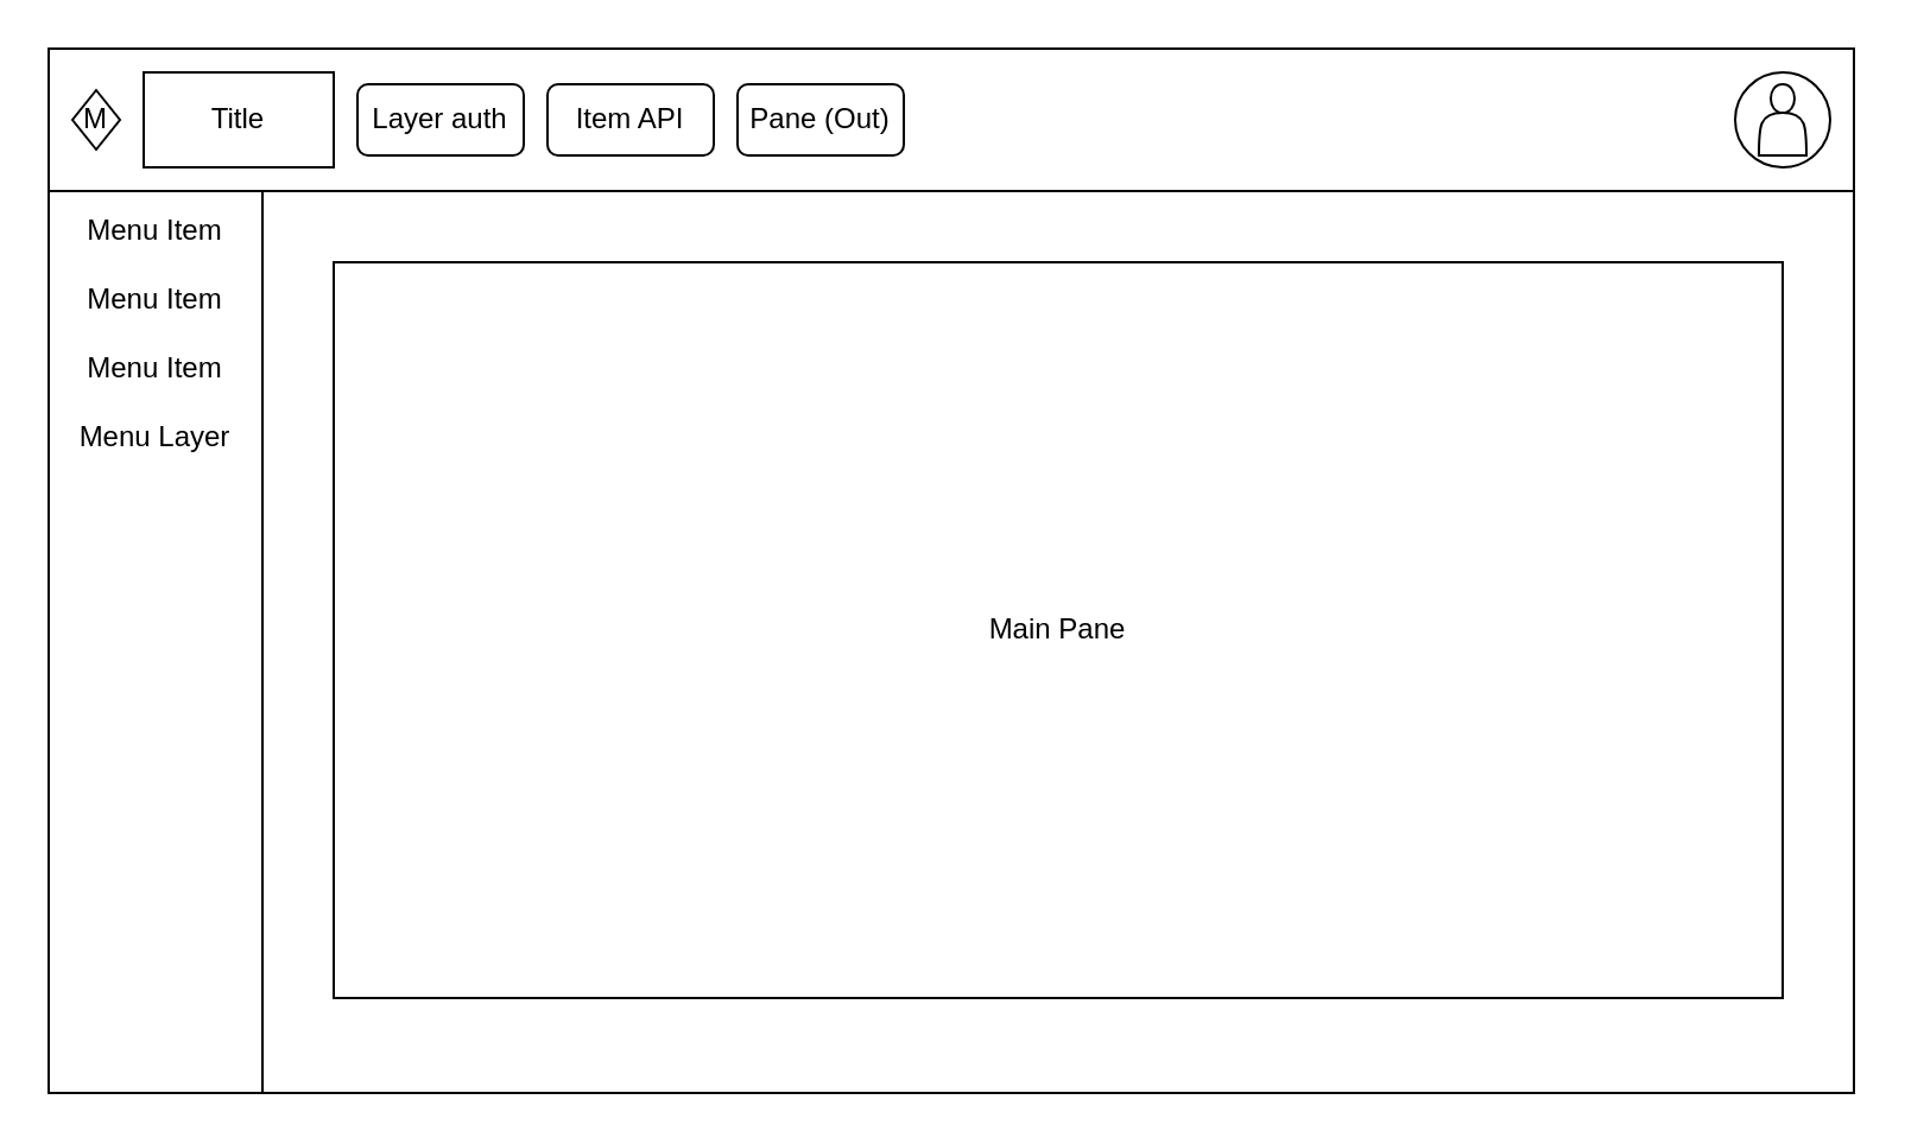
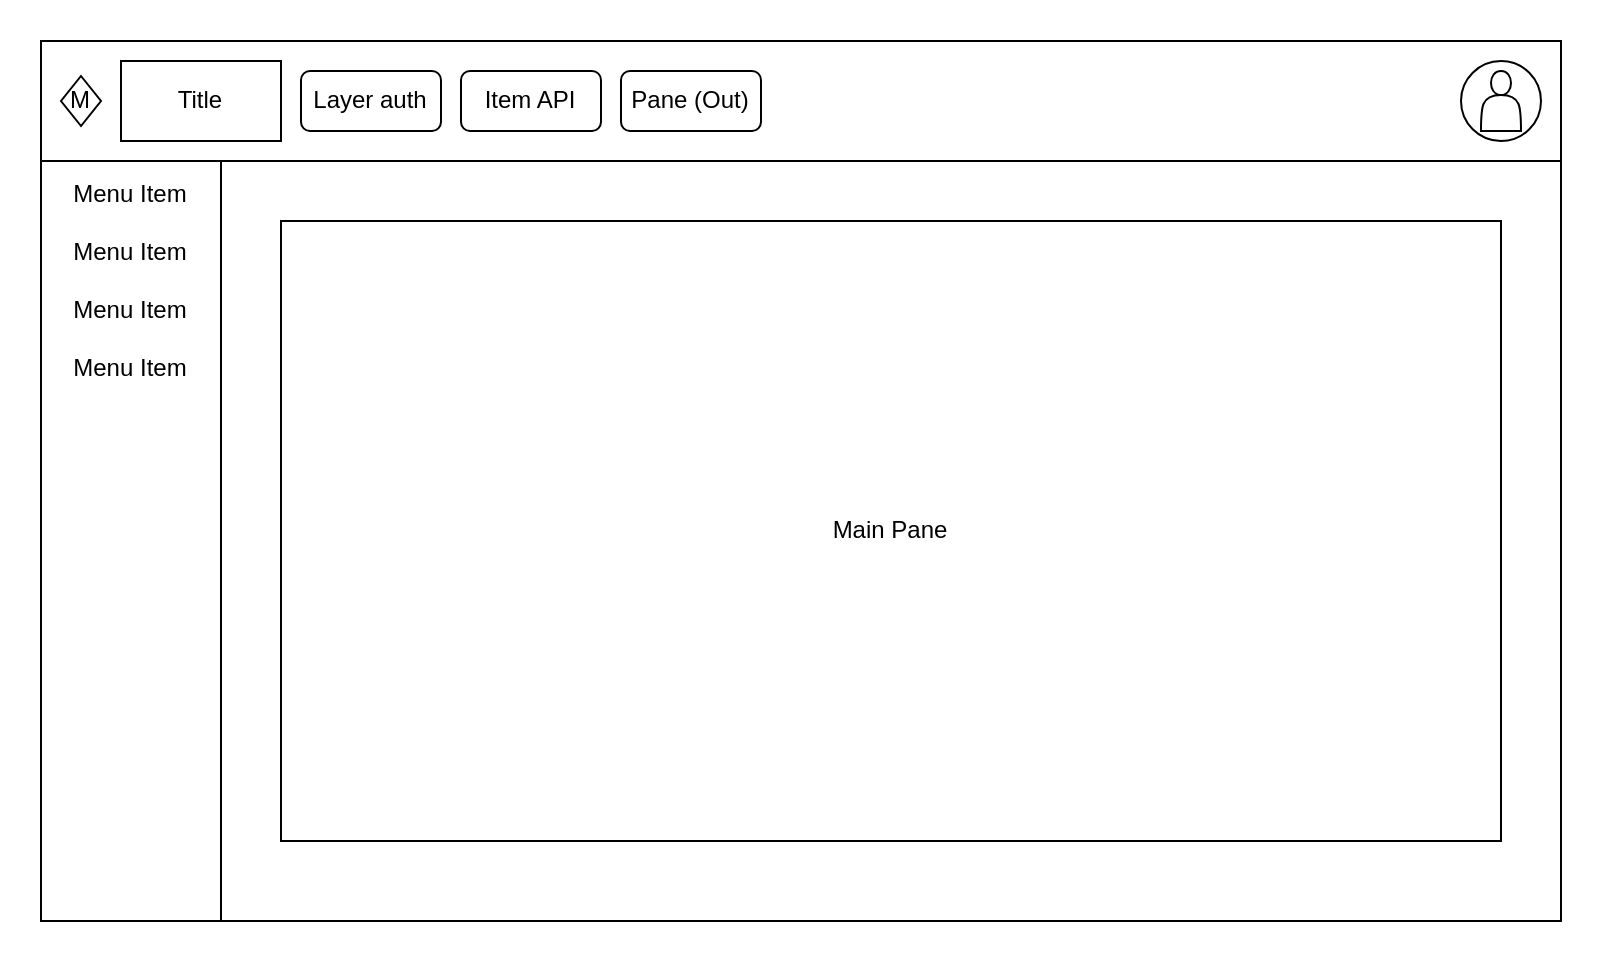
- <mxCell id="11" value="&lt;p style=&quot;line-height: 120%&quot;&gt;Menu Item&lt;br&gt;&lt;br&gt;Menu Item&lt;br&gt;&lt;br&gt;Menu Item&lt;br&gt;&lt;br&gt;Menu Layer&lt;br&gt;&lt;br&gt;&lt;br&gt;&lt;br&gt;&lt;br&gt;&lt;br&gt;&lt;br&gt;&lt;br&gt;&lt;br&gt;&lt;br&gt;&lt;br&gt;&lt;br&gt;&lt;br&gt;&lt;br&gt;&lt;br&gt;&lt;br&gt;&lt;br&gt;&lt;br&gt;&lt;br&gt;&lt;/p&gt;" style="rounded=0;whiteSpace=wrap;html=1;" vertex="1" parent="1"><mxGeometry x="20" y="80" width="90" height="380" as="geometry" /></mxCell>
+ <mxCell id="11" value="&lt;p style=&quot;line-height: 120%&quot;&gt;Menu Item&lt;br&gt;&lt;br&gt;Menu Item&lt;br&gt;&lt;br&gt;Menu Item&lt;br&gt;&lt;br&gt;Menu Item&lt;br&gt;&lt;br&gt;&lt;br&gt;&lt;br&gt;&lt;br&gt;&lt;br&gt;&lt;br&gt;&lt;br&gt;&lt;br&gt;&lt;br&gt;&lt;br&gt;&lt;br&gt;&lt;br&gt;&lt;br&gt;&lt;br&gt;&lt;br&gt;&lt;br&gt;&lt;br&gt;&lt;br&gt;&lt;/p&gt;" style="rounded=0;whiteSpace=wrap;html=1;" vertex="1" parent="1"><mxGeometry x="20" y="80" width="90" height="380" as="geometry" /></mxCell>
